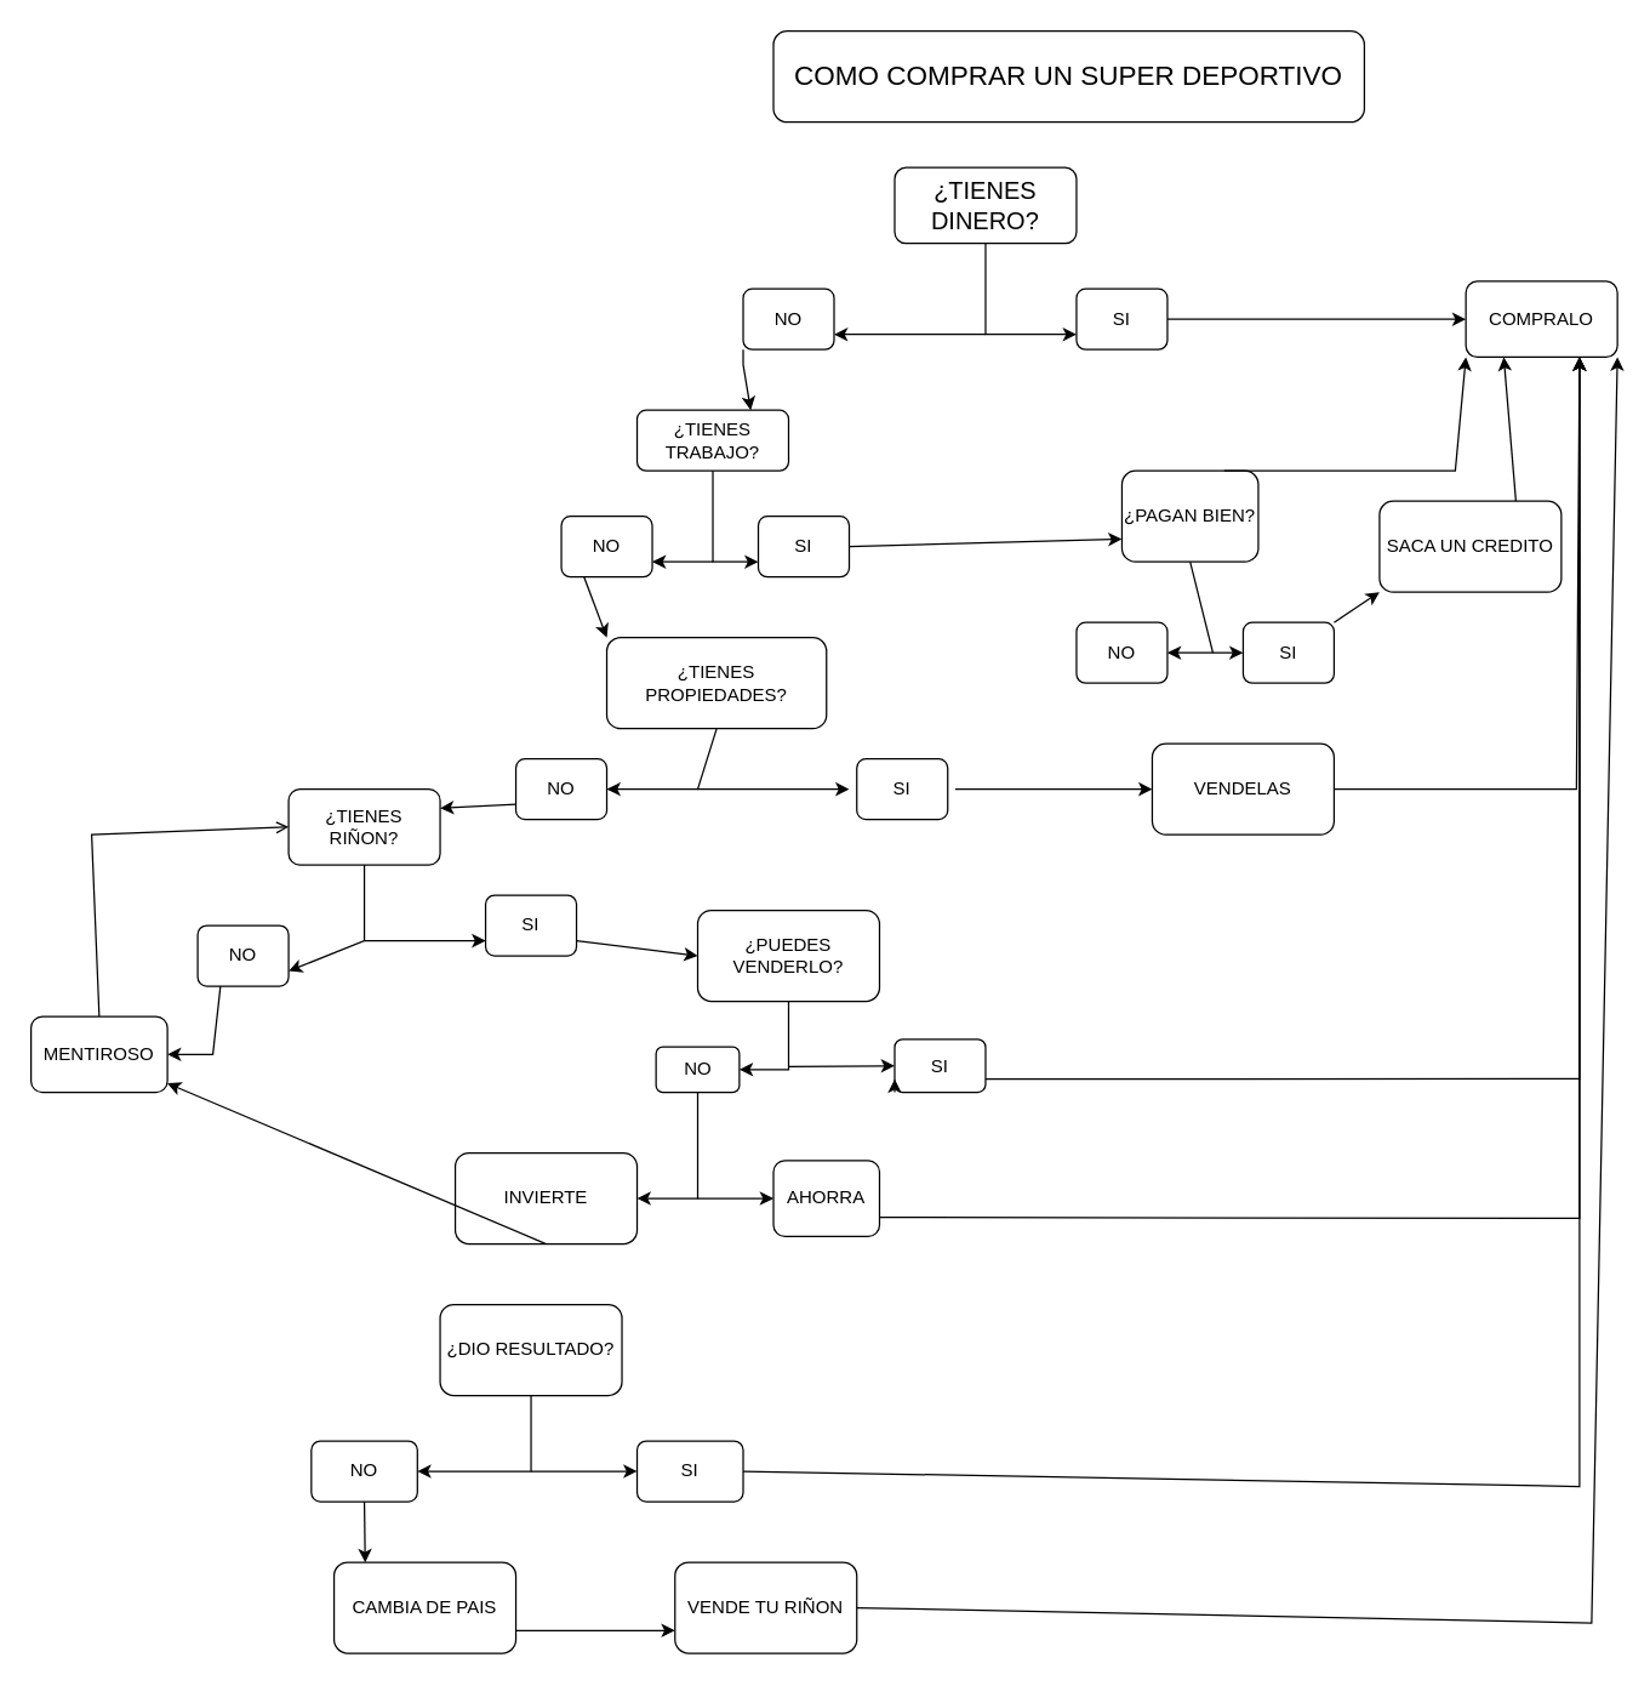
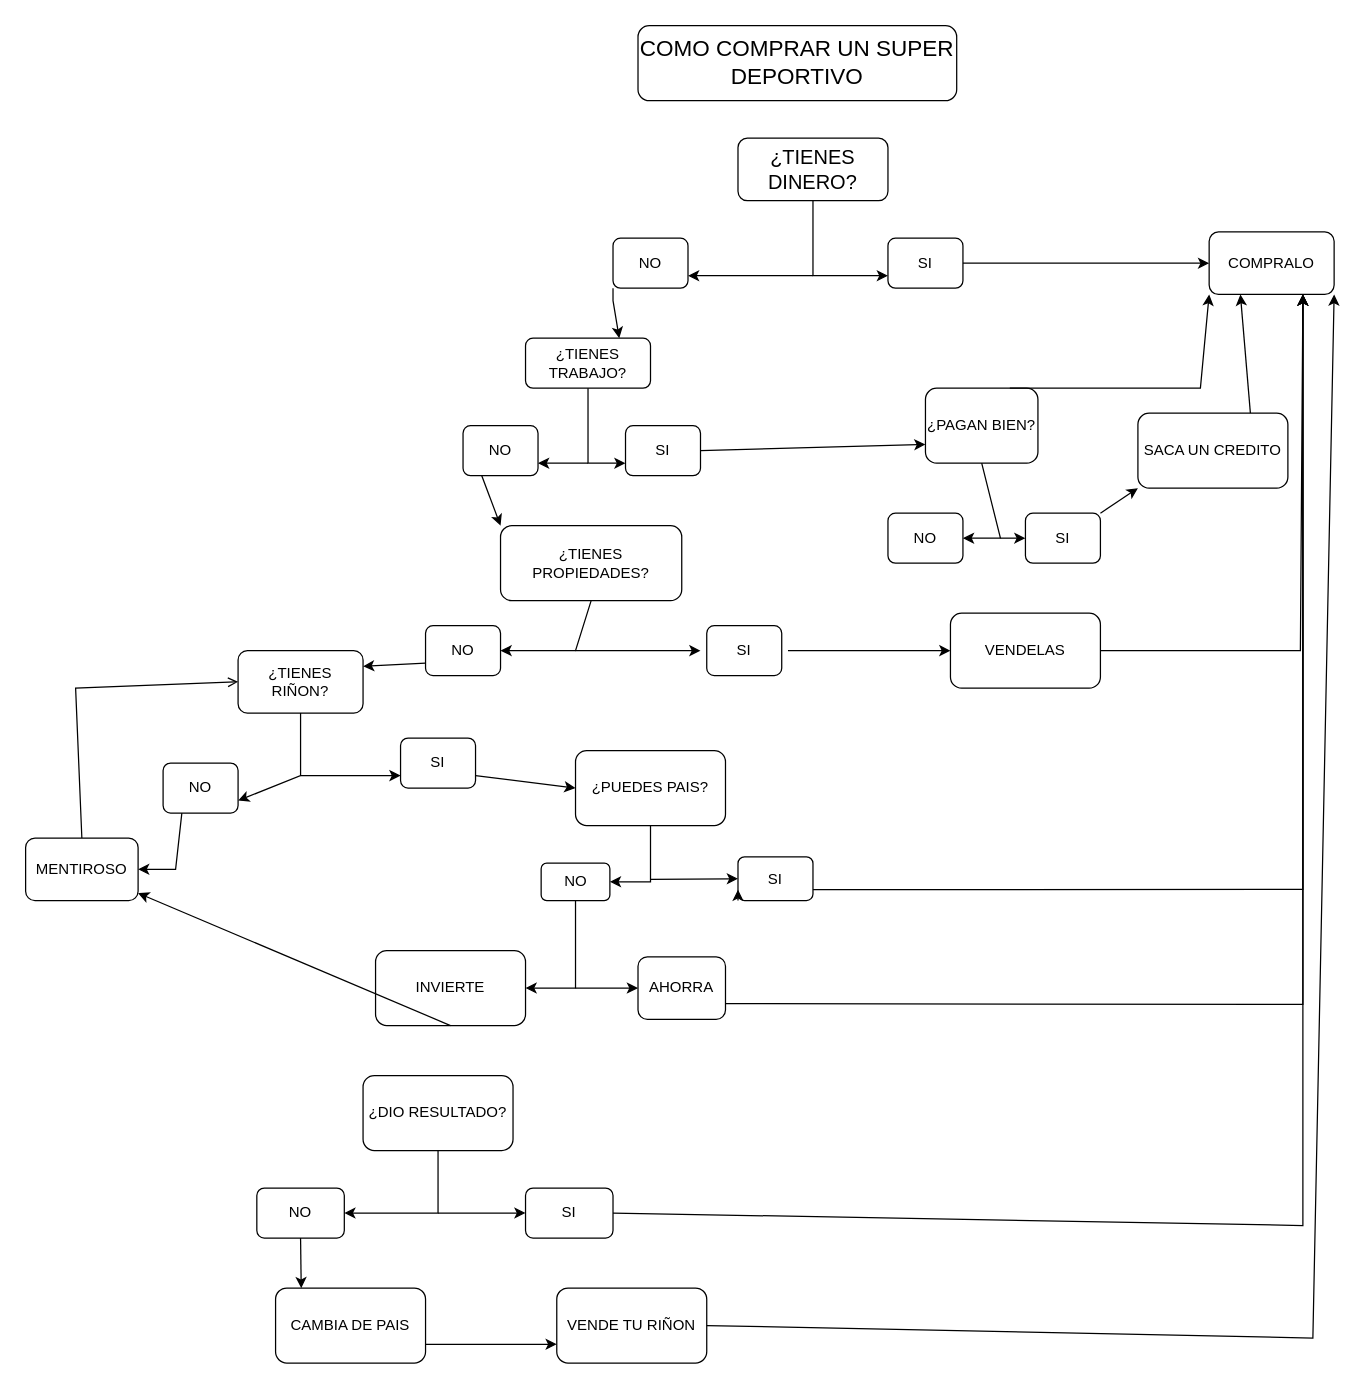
- <mxCell id="68" value="&lt;font style=&quot;font-size: 18px;&quot;&gt;COMO COMPRAR UN SUPER DEPORTIVO&lt;/font&gt;" style="rounded=1;whiteSpace=wrap;html=1;" vertex="1" parent="1"><mxGeometry x="510" y="20" width="390" height="60" as="geometry" /></mxCell>
+ <mxCell id="68" value="&lt;font style=&quot;font-size: 18px;&quot;&gt;COMO COMPRAR UN SUPER DEPORTIVO&lt;/font&gt;" style="rounded=1;whiteSpace=wrap;html=1;" vertex="1" parent="1"><mxGeometry x="510" y="20" width="255" height="60" as="geometry" /></mxCell>
- <mxCell id="22" value="¿PUEDES VENDERLO?" style="rounded=1;whiteSpace=wrap;html=1;" vertex="1" parent="1"><mxGeometry x="460" y="600" width="120" height="60" as="geometry" /></mxCell>
+ <mxCell id="22" value="¿PUEDES PAIS?" style="rounded=1;whiteSpace=wrap;html=1;" vertex="1" parent="1"><mxGeometry x="460" y="600" width="120" height="60" as="geometry" /></mxCell>
